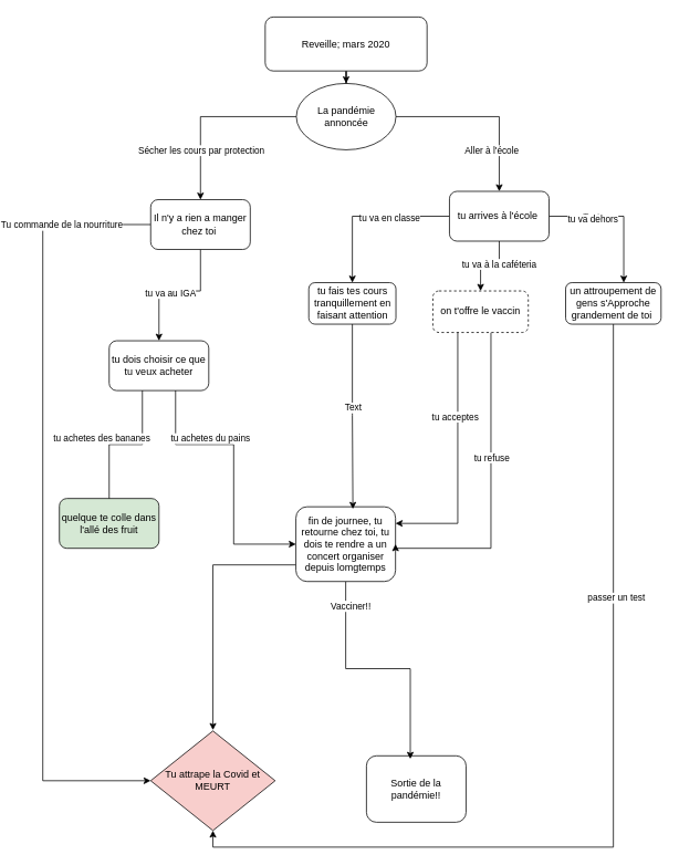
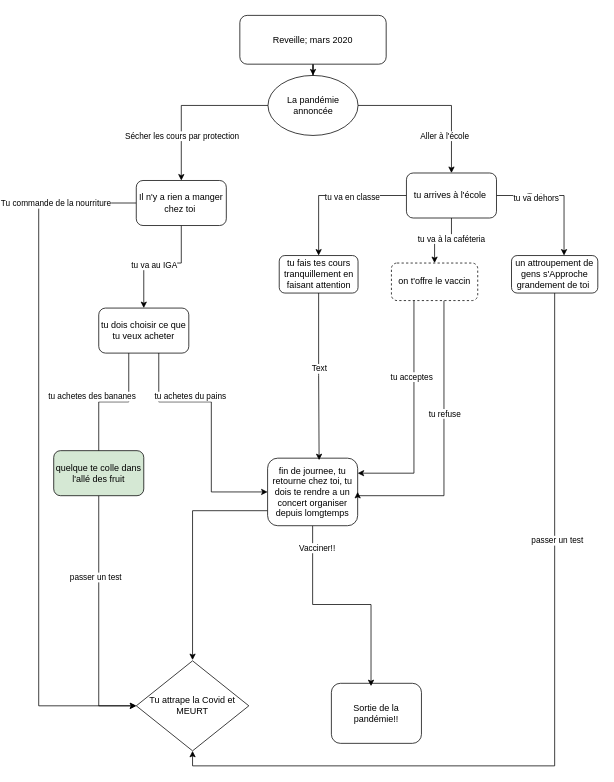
+ <mxCell id="32" style="edgeStyle=orthogonalEdgeStyle;rounded=0;orthogonalLoop=1;jettySize=auto;html=1;entryX=0;entryY=0.5;entryDx=0;entryDy=0;" parent="1" source="34" target="23" edge="1"><mxGeometry relative="1" as="geometry" /></mxCell>
+ <mxCell id="33" value="passer un test" style="edgeLabel;html=1;align=center;verticalAlign=middle;resizable=0;points=[];" parent="32" vertex="1" connectable="0"><mxGeometry x="-0.346" y="-5" relative="1" as="geometry"><mxPoint as="offset" /></mxGeometry></mxCell>
- <mxCell id="23" value="Tu attrape la Covid et MEURT" style="rhombus;whiteSpace=wrap;html=1;fillColor=#f8cecc;" parent="1" vertex="1"><mxGeometry x="150" y="880" width="150" height="120" as="geometry" /></mxCell>
+ <mxCell id="23" value="Tu attrape la Covid et MEURT" style="rhombus;whiteSpace=wrap;html=1;" parent="1" vertex="1"><mxGeometry x="150" y="880" width="150" height="120" as="geometry" /></mxCell>
